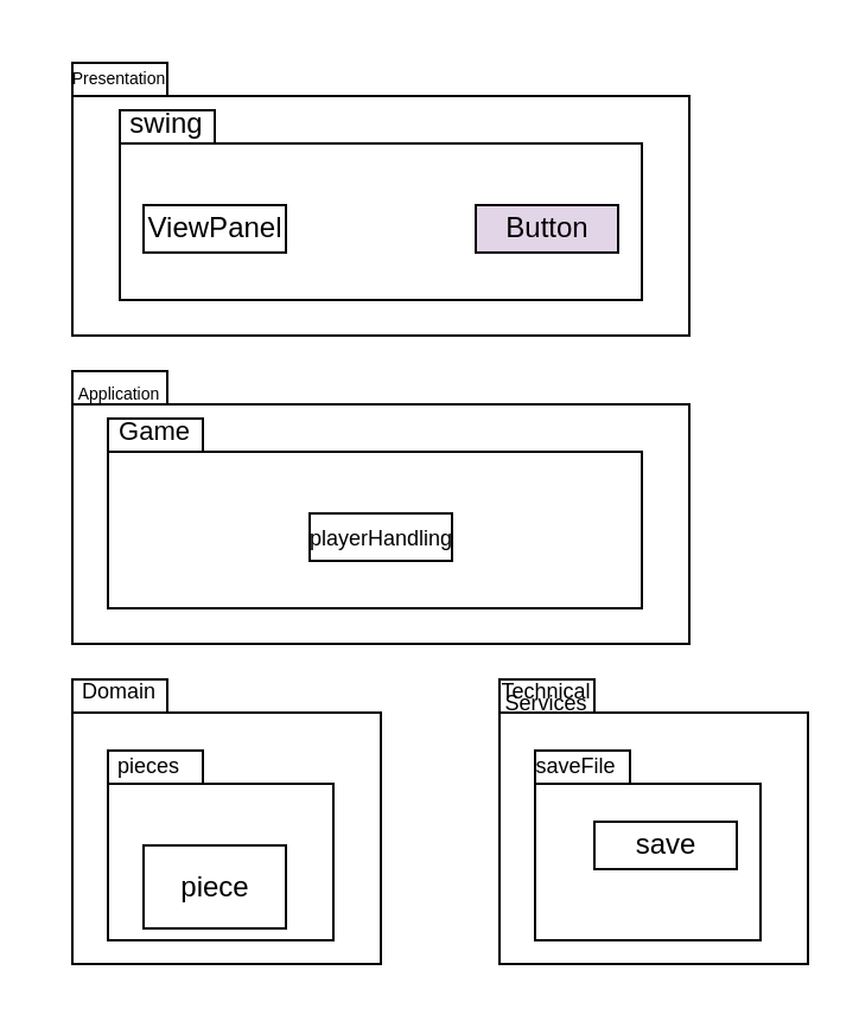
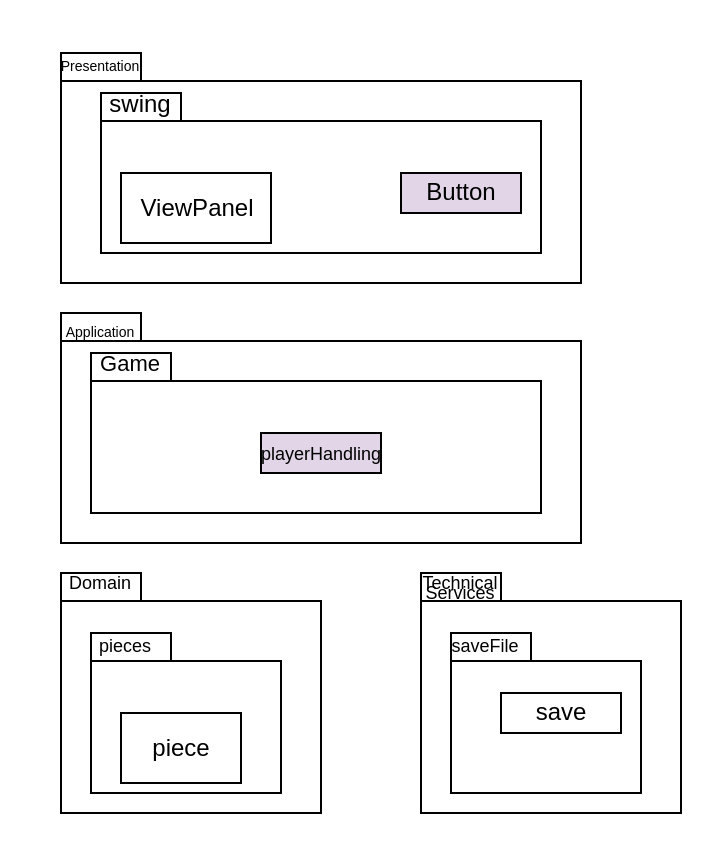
- <mxCell id="4" value="ViewPanel" style="html=1;" vertex="1" parent="1"><mxGeometry x="60" y="86" width="60" height="20" as="geometry" /></mxCell>
+ <mxCell id="4" value="ViewPanel" style="html=1;" vertex="1" parent="1"><mxGeometry x="60" y="86" width="75" height="35" as="geometry" /></mxCell>
- <mxCell id="12" value="&lt;font style=&quot;font-size: 9px&quot;&gt;playerHandling&lt;/font&gt;" style="html=1;fontSize=12;" vertex="1" parent="1"><mxGeometry x="130" y="216" width="60" height="20" as="geometry" /></mxCell>
+ <mxCell id="12" value="&lt;font style=&quot;font-size: 9px&quot;&gt;playerHandling&lt;/font&gt;" style="html=1;fontSize=12;fillColor=#e1d5e7;" vertex="1" parent="1"><mxGeometry x="130" y="216" width="60" height="20" as="geometry" /></mxCell>
